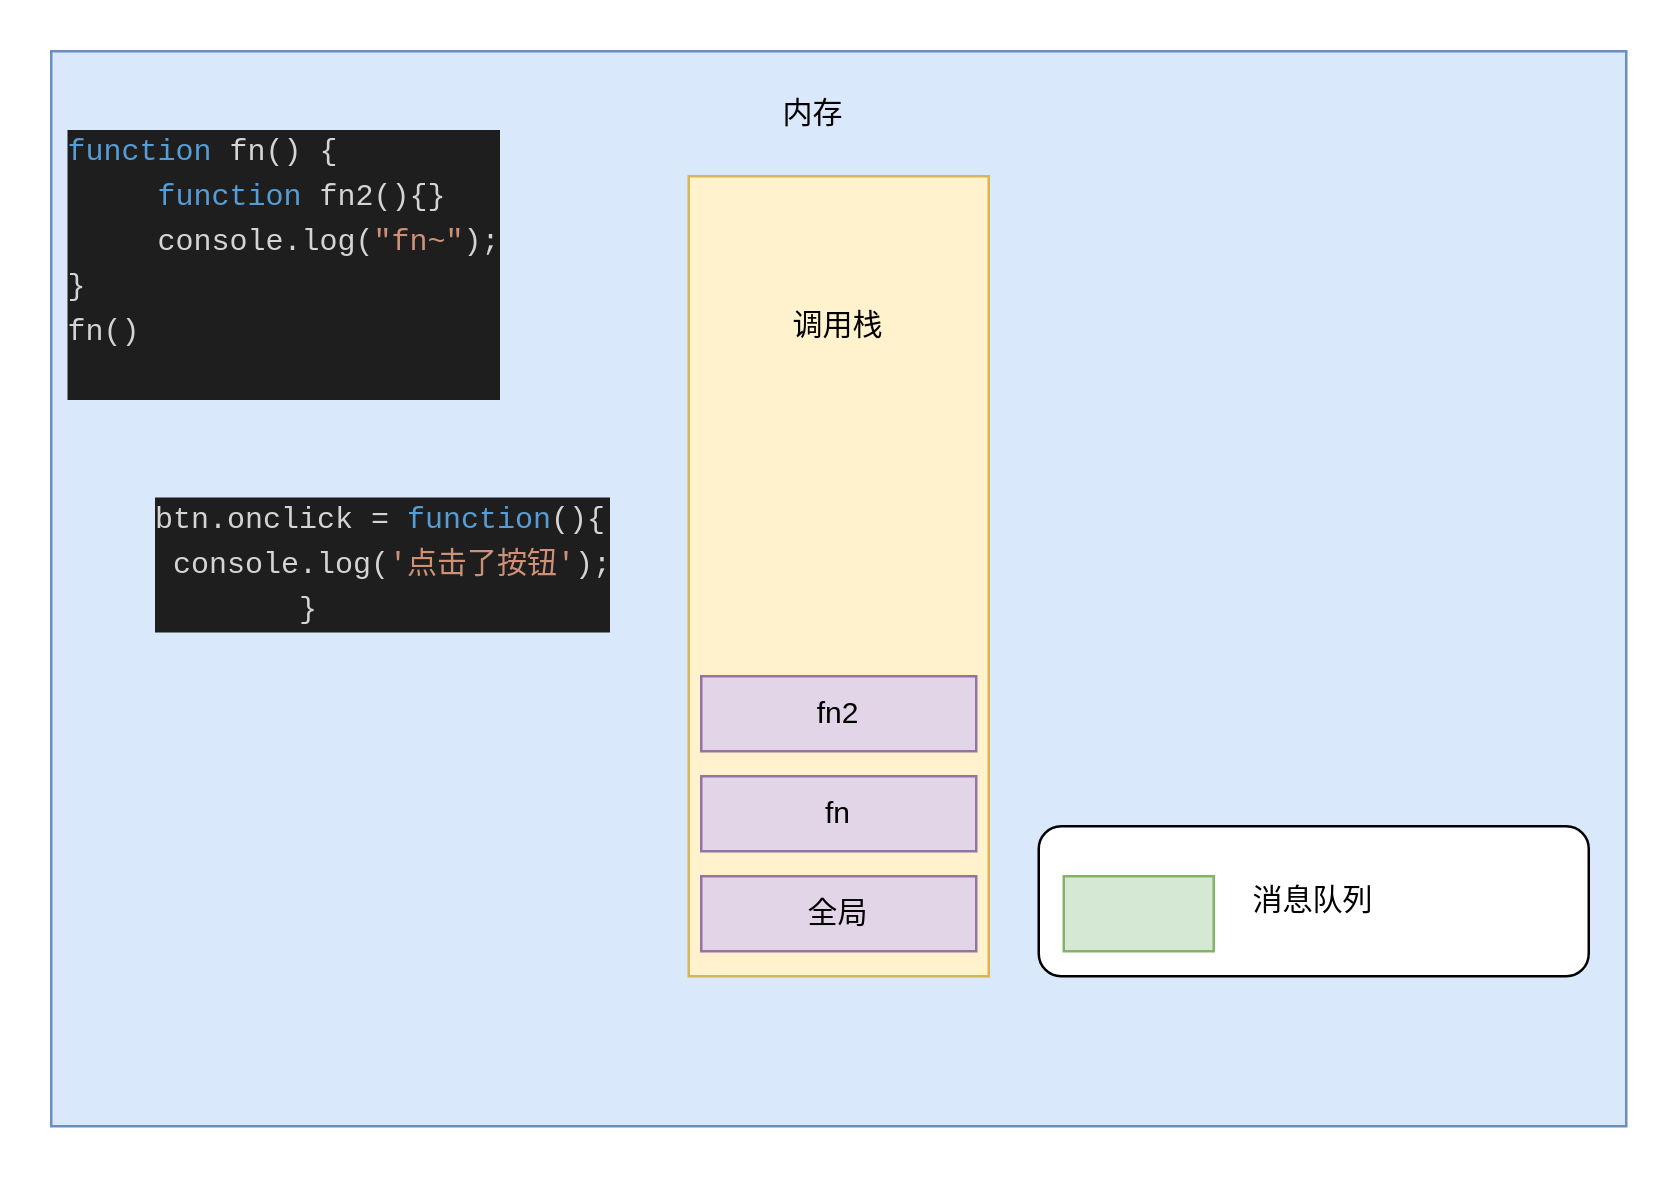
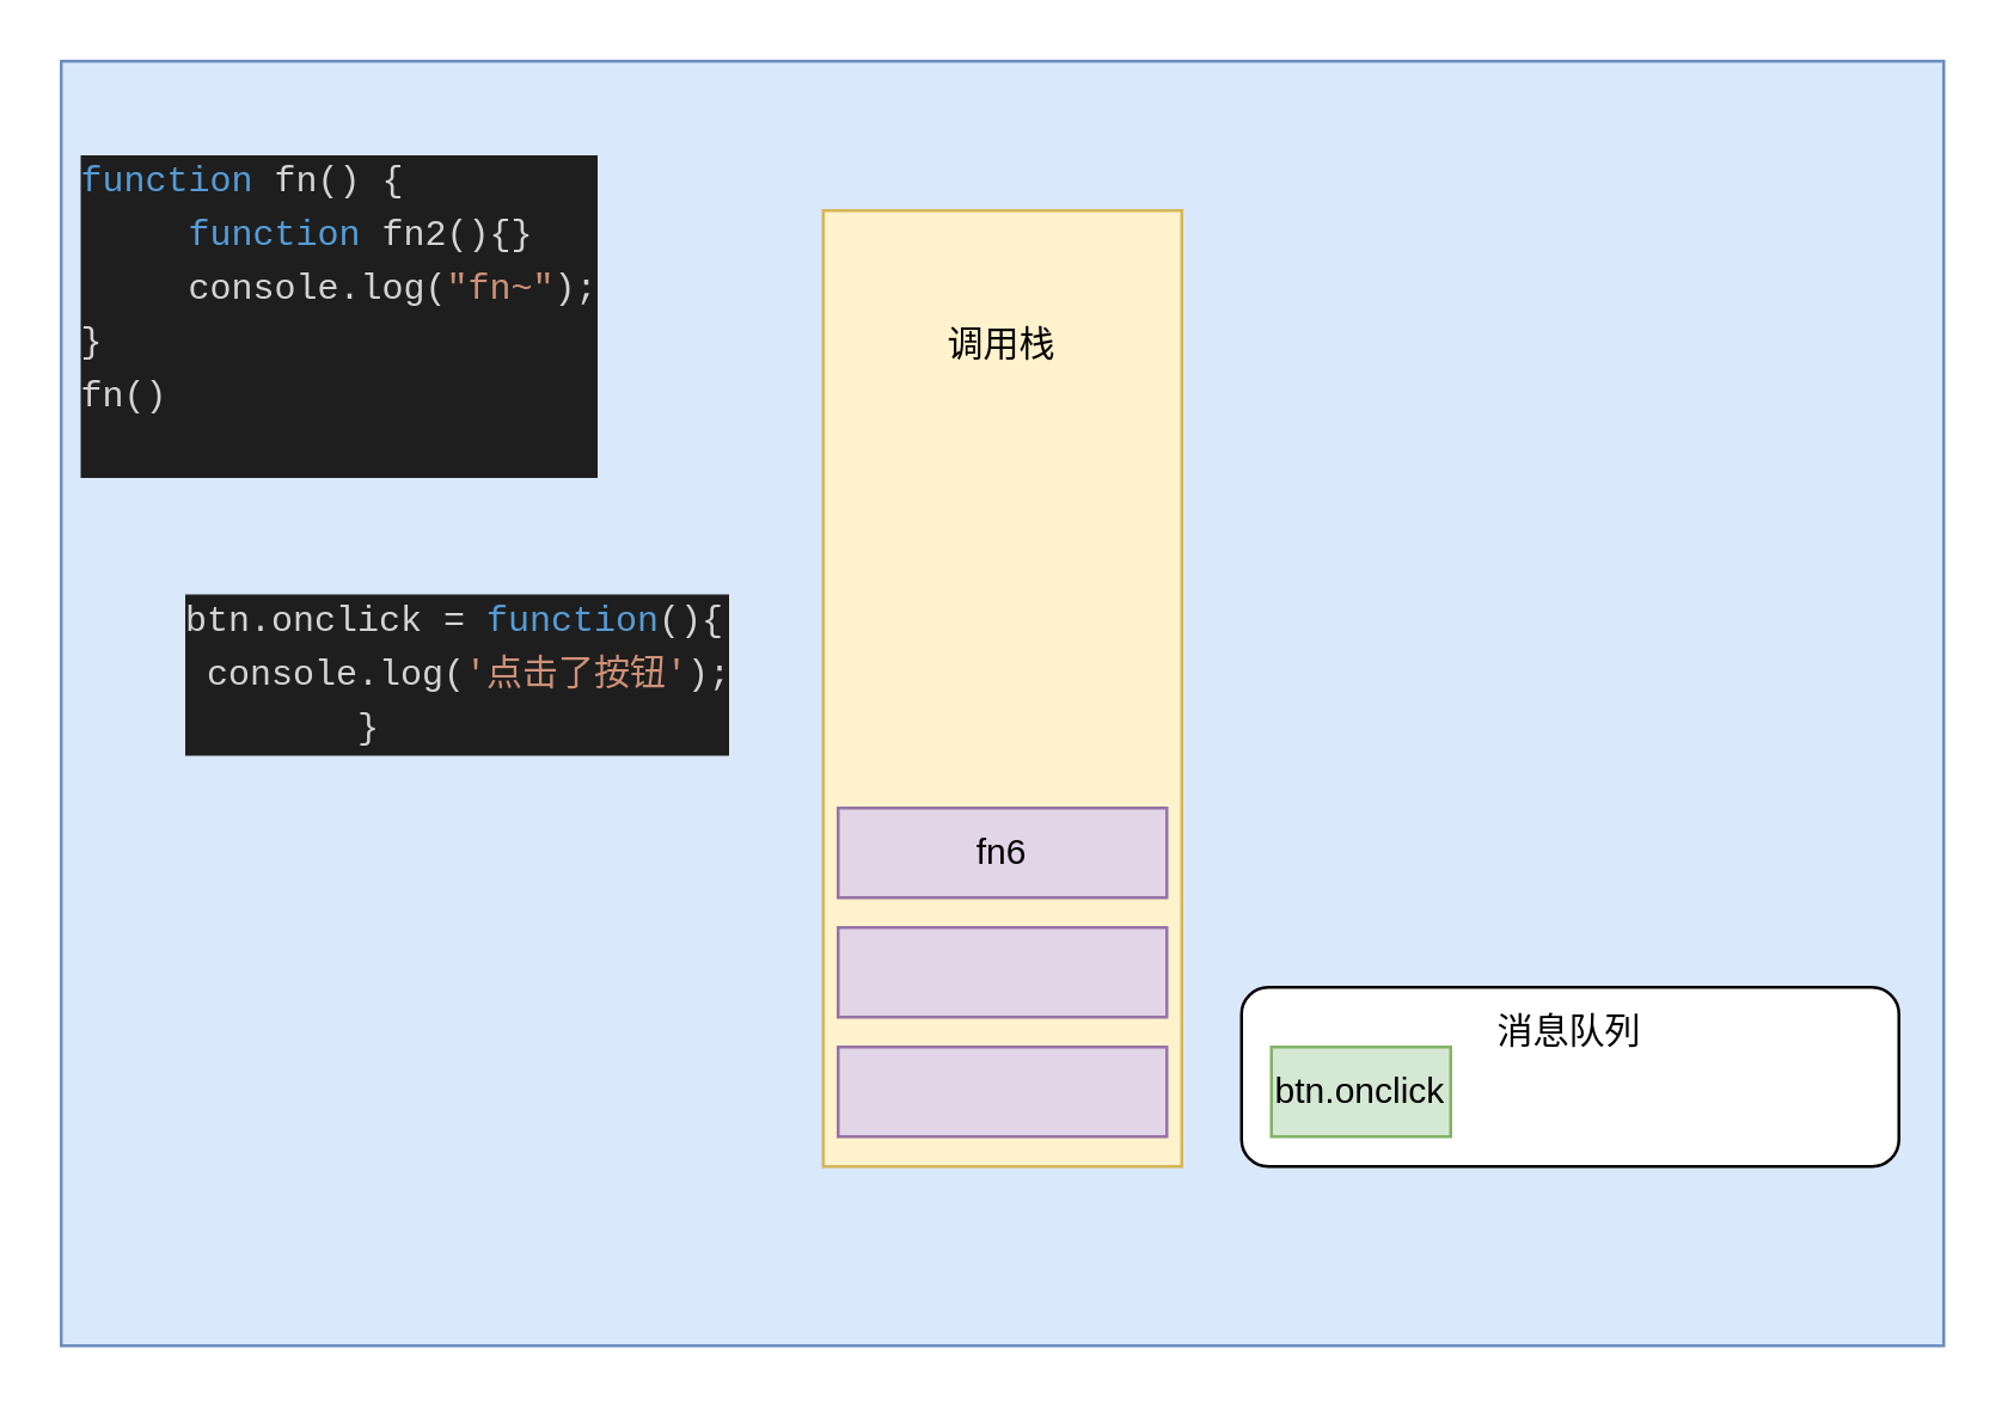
- <mxCell id="3" value="内存" style="text;html=1;align=center;verticalAlign=middle;whiteSpace=wrap;rounded=0;" vertex="1" parent="1"><mxGeometry x="295" y="30" width="60" height="30" as="geometry" /></mxCell>
- <mxCell id="6" value="调用栈" style="text;html=1;align=center;verticalAlign=middle;whiteSpace=wrap;rounded=0;" vertex="1" parent="1"><mxGeometry x="305" y="115" width="60" height="30" as="geometry" /></mxCell>
+ <mxCell id="6" value="调用栈" style="text;html=1;align=center;verticalAlign=middle;whiteSpace=wrap;rounded=0;" vertex="1" parent="1"><mxGeometry x="305" y="100" width="60" height="30" as="geometry" /></mxCell>
- <mxCell id="12" value="fn2" style="text;html=1;align=center;verticalAlign=middle;whiteSpace=wrap;rounded=0;" vertex="1" parent="1"><mxGeometry x="305" y="270" width="60" height="30" as="geometry" /></mxCell>
+ <mxCell id="12" value="fn6" style="text;html=1;align=center;verticalAlign=middle;whiteSpace=wrap;rounded=0;" vertex="1" parent="1"><mxGeometry x="305" y="270" width="60" height="30" as="geometry" /></mxCell>
- <mxCell id="10" value="fn" style="text;html=1;align=center;verticalAlign=middle;whiteSpace=wrap;rounded=0;" vertex="1" parent="1"><mxGeometry x="305" y="310" width="60" height="30" as="geometry" /></mxCell>
- <mxCell id="15" value="消息队列" style="text;html=1;align=center;verticalAlign=middle;whiteSpace=wrap;rounded=0;" vertex="1" parent="1"><mxGeometry x="495" y="345" width="60" height="30" as="geometry" /></mxCell>
+ <mxCell id="15" value="消息队列" style="text;html=1;align=center;verticalAlign=middle;whiteSpace=wrap;rounded=0;" vertex="1" parent="1"><mxGeometry x="495" y="330" width="60" height="30" as="geometry" /></mxCell>
- <mxCell id="8" value="全局" style="text;html=1;align=center;verticalAlign=middle;whiteSpace=wrap;rounded=0;" vertex="1" parent="1"><mxGeometry x="305" y="350" width="60" height="30" as="geometry" /></mxCell>
+ <mxCell id="17" value="&lt;span&gt;btn.onclick&lt;/span&gt;" style="text;html=1;align=center;verticalAlign=middle;whiteSpace=wrap;rounded=0;" vertex="1" parent="1"><mxGeometry x="425" y="350" width="60" height="30" as="geometry" /></mxCell>
